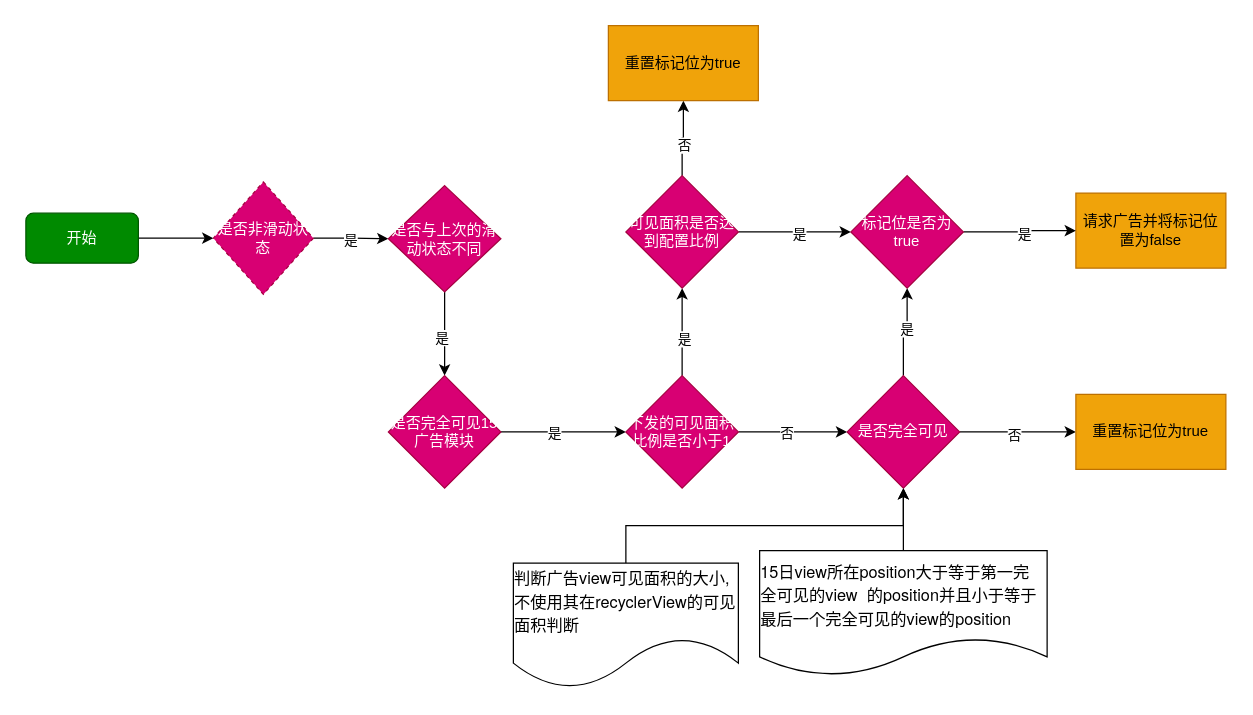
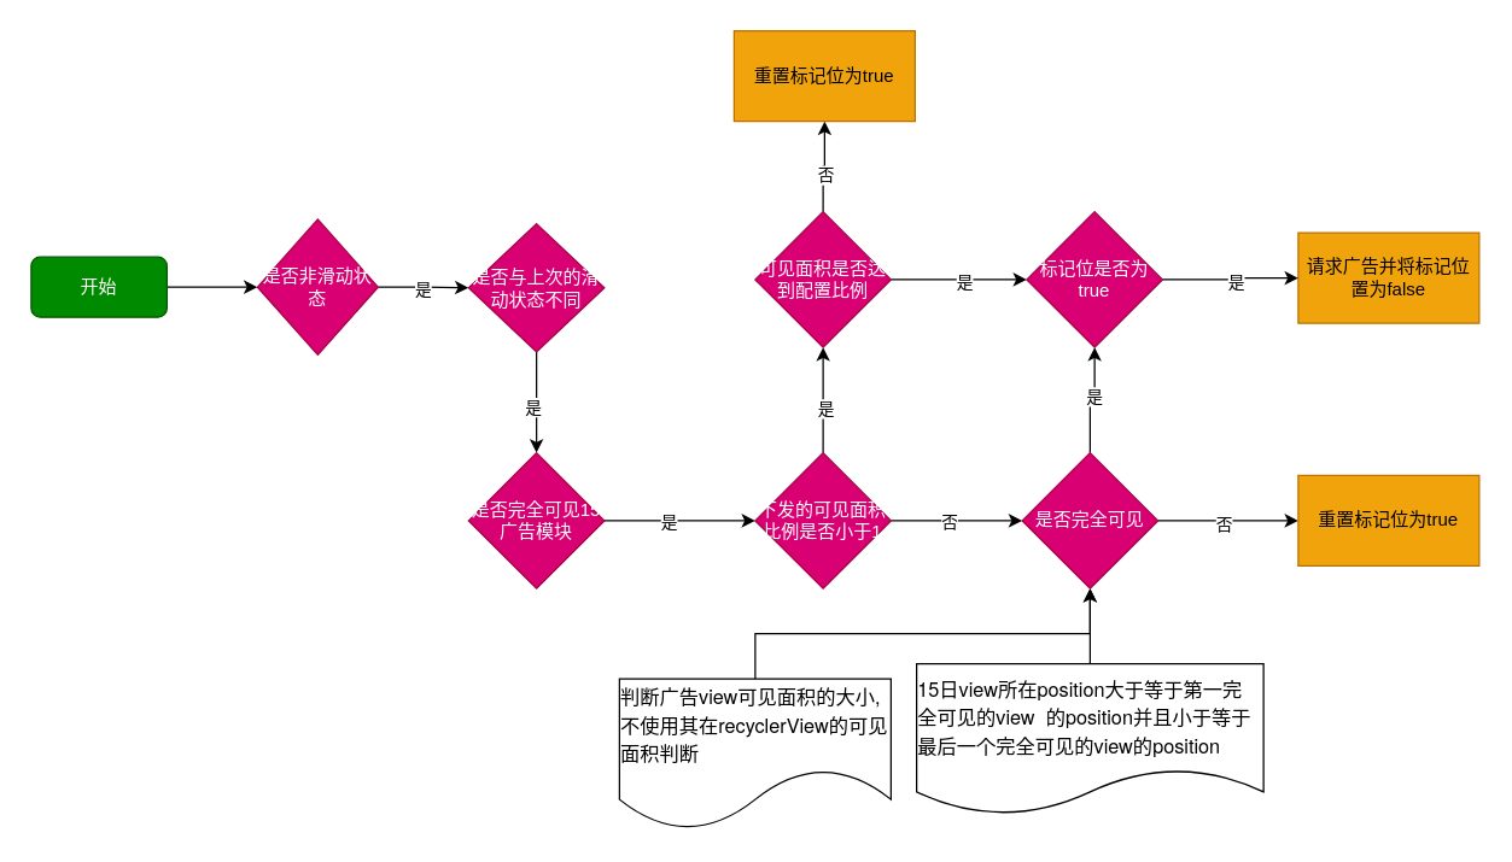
- <mxCell id="7" value="是否非滑动状态" style="rhombus;whiteSpace=wrap;html=1;rounded=0;fillColor=#d80073;fontColor=#ffffff;strokeColor=#A50040;dashed=1;" vertex="1" parent="1"><mxGeometry x="170" y="145" width="80" height="90" as="geometry" /></mxCell>
+ <mxCell id="7" value="是否非滑动状态" style="rhombus;whiteSpace=wrap;html=1;rounded=0;fillColor=#d80073;fontColor=#ffffff;strokeColor=#A50040;" vertex="1" parent="1"><mxGeometry x="170" y="145" width="80" height="90" as="geometry" /></mxCell>
